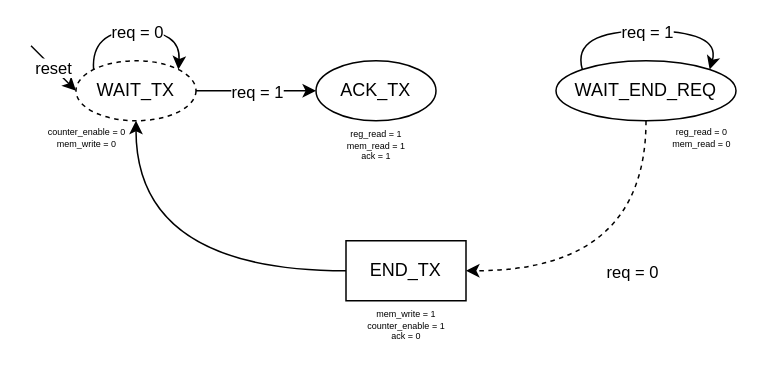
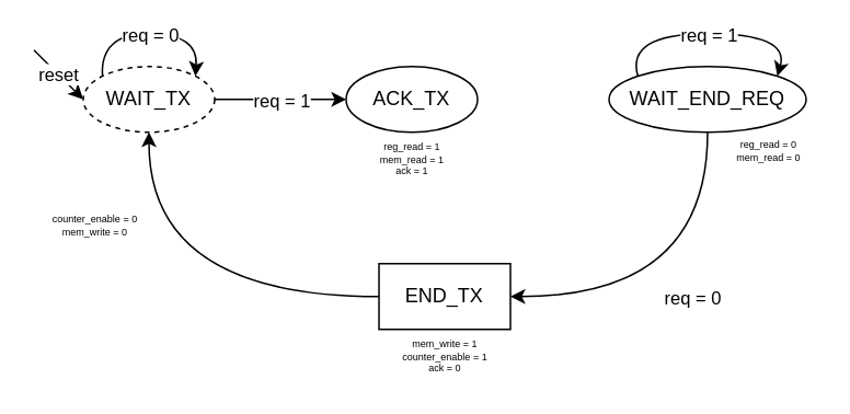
- <mxCell id="16" value="&lt;div style=&quot;line-height: 60%;&quot;&gt;&lt;font style=&quot;font-size: 6px; line-height: 60%;&quot;&gt;counter_enable = 0&lt;/font&gt;&lt;/div&gt;&lt;div style=&quot;line-height: 60%;&quot;&gt;&lt;font style=&quot;font-size: 6px; line-height: 60%;&quot;&gt;mem_write = 0&lt;/font&gt;&lt;/div&gt;" style="text;html=1;align=center;verticalAlign=middle;whiteSpace=wrap;rounded=0;spacing=2;" parent="1" vertex="1"><mxGeometry x="30" y="80" width="55" height="20" as="geometry" /></mxCell>
+ <mxCell id="16" value="&lt;div style=&quot;line-height: 60%;&quot;&gt;&lt;font style=&quot;font-size: 6px; line-height: 60%;&quot;&gt;counter_enable = 0&lt;/font&gt;&lt;/div&gt;&lt;div style=&quot;line-height: 60%;&quot;&gt;&lt;font style=&quot;font-size: 6px; line-height: 60%;&quot;&gt;mem_write = 0&lt;/font&gt;&lt;/div&gt;" style="text;html=1;align=center;verticalAlign=middle;whiteSpace=wrap;rounded=0;spacing=2;" parent="1" vertex="1"><mxGeometry x="30" y="125" width="55" height="20" as="geometry" /></mxCell>
- <mxCell id="6" style="edgeStyle=orthogonalEdgeStyle;rounded=0;orthogonalLoop=1;jettySize=auto;html=1;exitX=0.5;exitY=1;exitDx=0;exitDy=0;entryX=1;entryY=0.5;entryDx=0;entryDy=0;curved=1;dashed=1;" parent="1" source="8" target="10" edge="1"><mxGeometry relative="1" as="geometry" /></mxCell>
+ <mxCell id="6" style="edgeStyle=orthogonalEdgeStyle;rounded=0;orthogonalLoop=1;jettySize=auto;html=1;exitX=0.5;exitY=1;exitDx=0;exitDy=0;entryX=1;entryY=0.5;entryDx=0;entryDy=0;curved=1;" parent="1" source="8" target="10" edge="1"><mxGeometry relative="1" as="geometry" /></mxCell>
